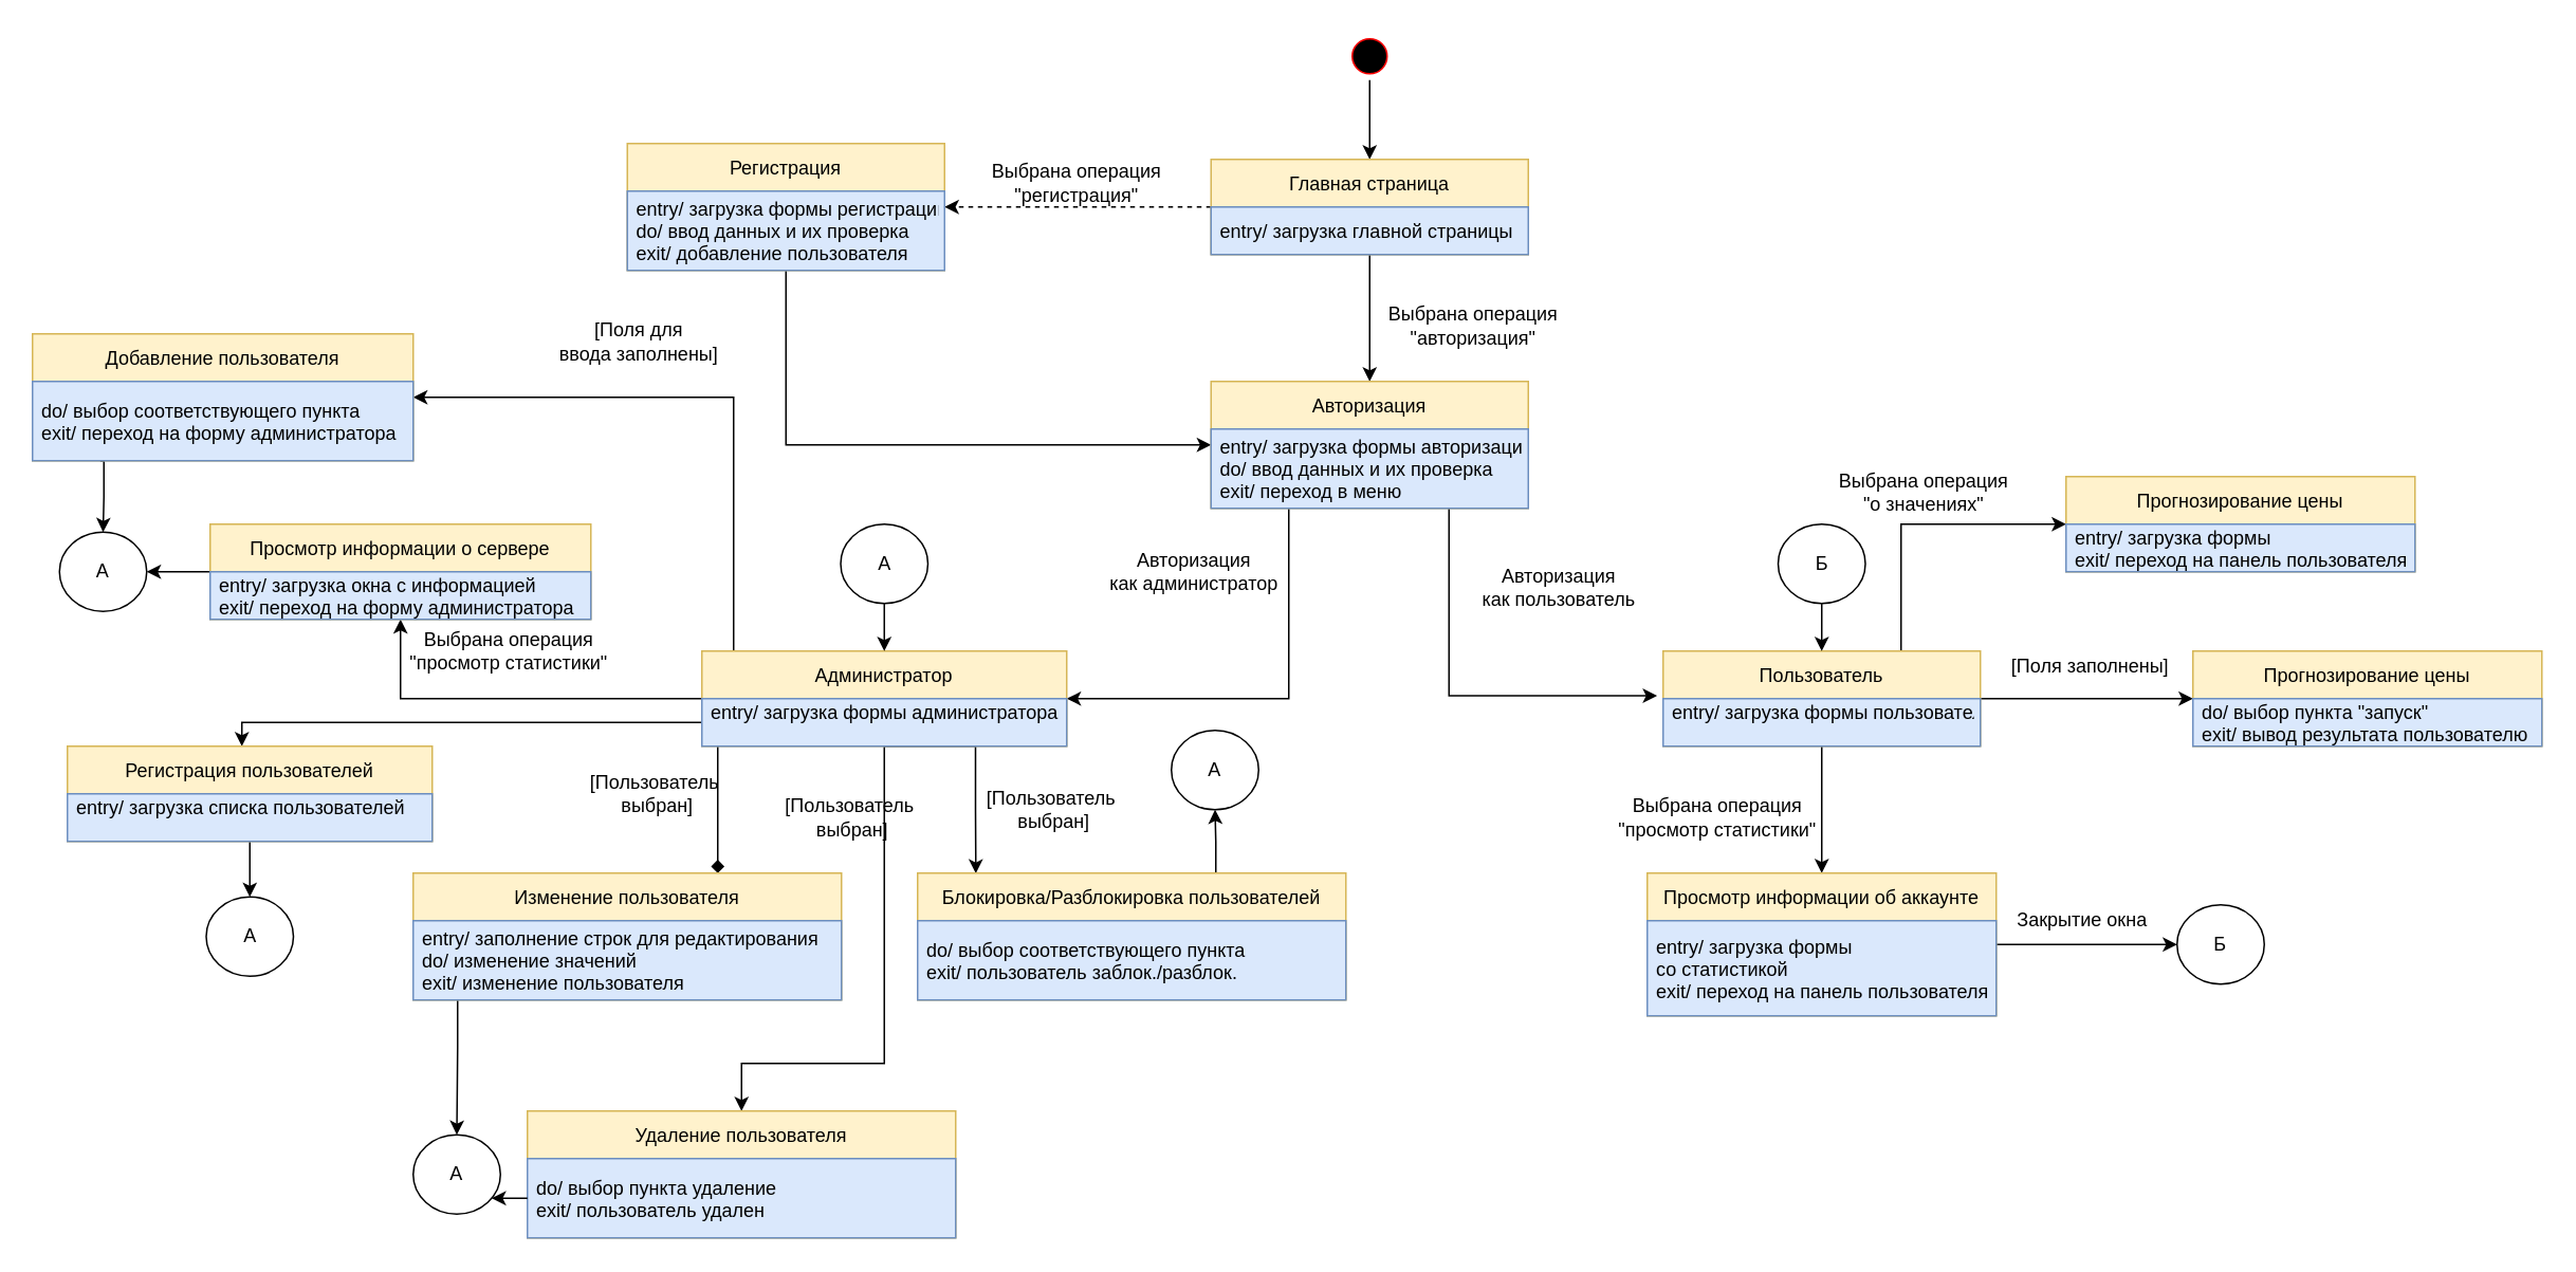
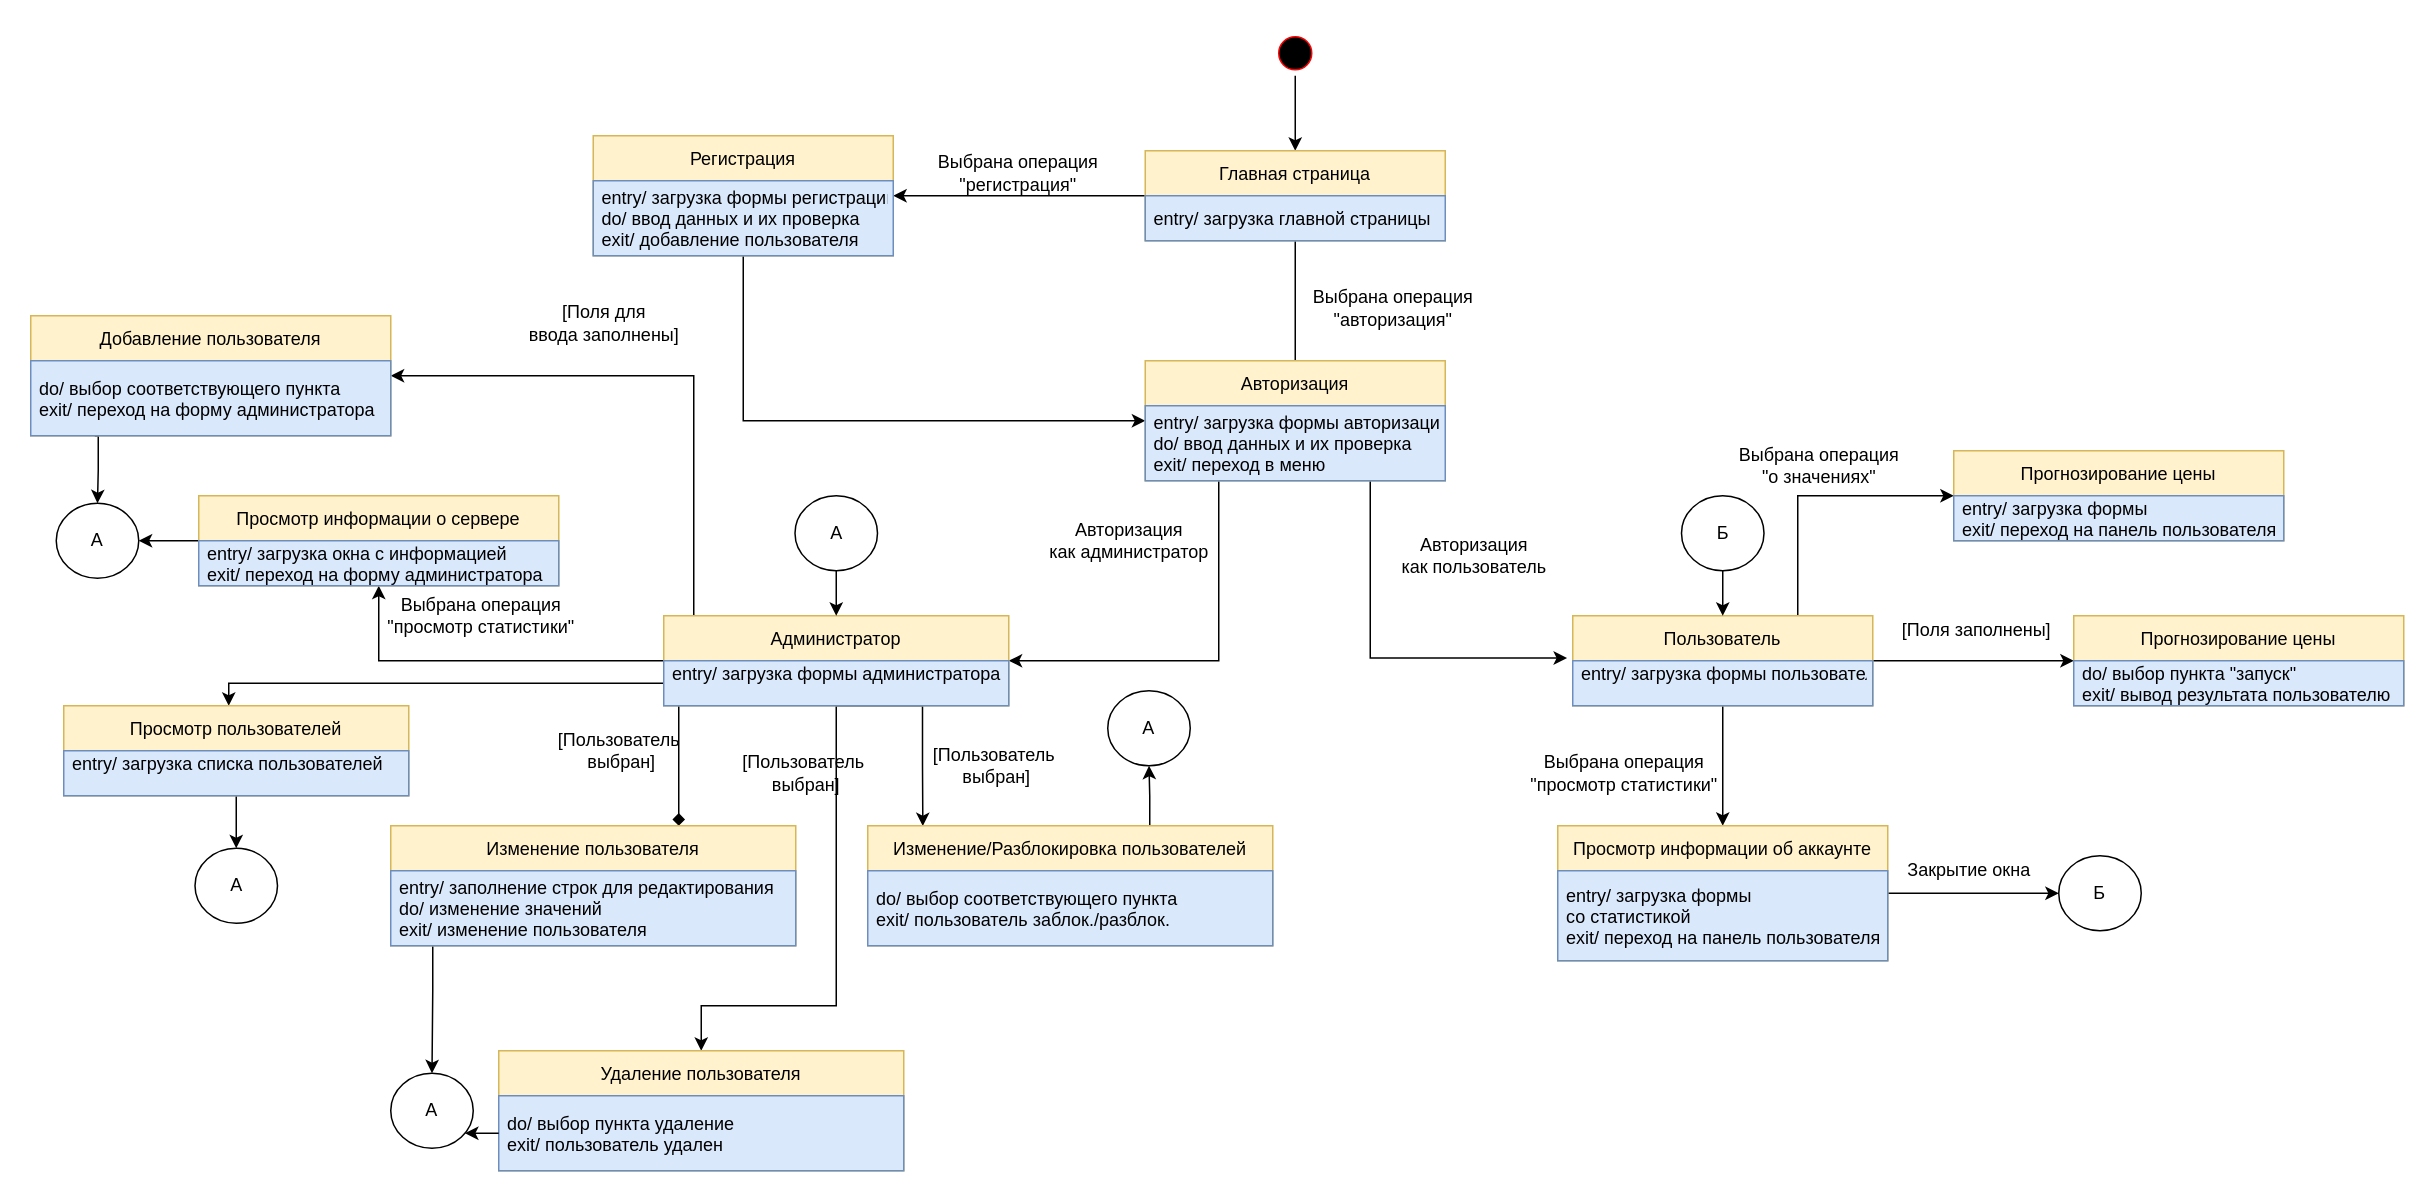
- <mxCell id="5" value="" style="edgeStyle=orthogonalEdgeStyle;rounded=0;orthogonalLoop=1;jettySize=auto;html=1;dashed=1;" edge="1" parent="1" source="7" target="10"><mxGeometry relative="1" as="geometry" /></mxCell>
+ <mxCell id="5" value="" style="edgeStyle=orthogonalEdgeStyle;rounded=0;orthogonalLoop=1;jettySize=auto;html=1;" edge="1" parent="1" source="7" target="10"><mxGeometry relative="1" as="geometry" /></mxCell>
- <mxCell id="6" value="" style="edgeStyle=orthogonalEdgeStyle;rounded=0;orthogonalLoop=1;jettySize=auto;html=1;" edge="1" parent="1" source="7" target="15"><mxGeometry relative="1" as="geometry" /></mxCell>
+ <mxCell id="6" value="" style="edgeStyle=orthogonalEdgeStyle;rounded=0;orthogonalLoop=1;jettySize=auto;html=1;endArrow=none;" edge="1" parent="1" source="7" target="15"><mxGeometry relative="1" as="geometry" /></mxCell>
- <mxCell id="34" value="Регистрация пользователей" style="swimlane;fontStyle=0;childLayout=stackLayout;horizontal=1;startSize=30;horizontalStack=0;resizeParent=1;resizeParentMax=0;resizeLast=0;collapsible=1;marginBottom=0;fillColor=#fff2cc;strokeColor=#d6b656;" vertex="1" parent="1"><mxGeometry x="42" y="470" width="230" height="60" as="geometry"><mxRectangle x="180" y="80" width="50" height="30" as="alternateBounds" /></mxGeometry></mxCell>
+ <mxCell id="34" value="Просмотр пользователей" style="swimlane;fontStyle=0;childLayout=stackLayout;horizontal=1;startSize=30;horizontalStack=0;resizeParent=1;resizeParentMax=0;resizeLast=0;collapsible=1;marginBottom=0;fillColor=#fff2cc;strokeColor=#d6b656;" vertex="1" parent="1"><mxGeometry x="42" y="470" width="230" height="60" as="geometry"><mxRectangle x="180" y="80" width="50" height="30" as="alternateBounds" /></mxGeometry></mxCell>
- <mxCell id="50" value="Блокировка/Разблокировка пользователей" style="swimlane;fontStyle=0;childLayout=stackLayout;horizontal=1;startSize=30;horizontalStack=0;resizeParent=1;resizeParentMax=0;resizeLast=0;collapsible=1;marginBottom=0;fillColor=#fff2cc;strokeColor=#d6b656;" vertex="1" parent="1"><mxGeometry x="578" y="550" width="270" height="80" as="geometry"><mxRectangle x="180" y="80" width="50" height="30" as="alternateBounds" /></mxGeometry></mxCell>
+ <mxCell id="50" value="Изменение/Разблокировка пользователей" style="swimlane;fontStyle=0;childLayout=stackLayout;horizontal=1;startSize=30;horizontalStack=0;resizeParent=1;resizeParentMax=0;resizeLast=0;collapsible=1;marginBottom=0;fillColor=#fff2cc;strokeColor=#d6b656;" vertex="1" parent="1"><mxGeometry x="578" y="550" width="270" height="80" as="geometry"><mxRectangle x="180" y="80" width="50" height="30" as="alternateBounds" /></mxGeometry></mxCell>
